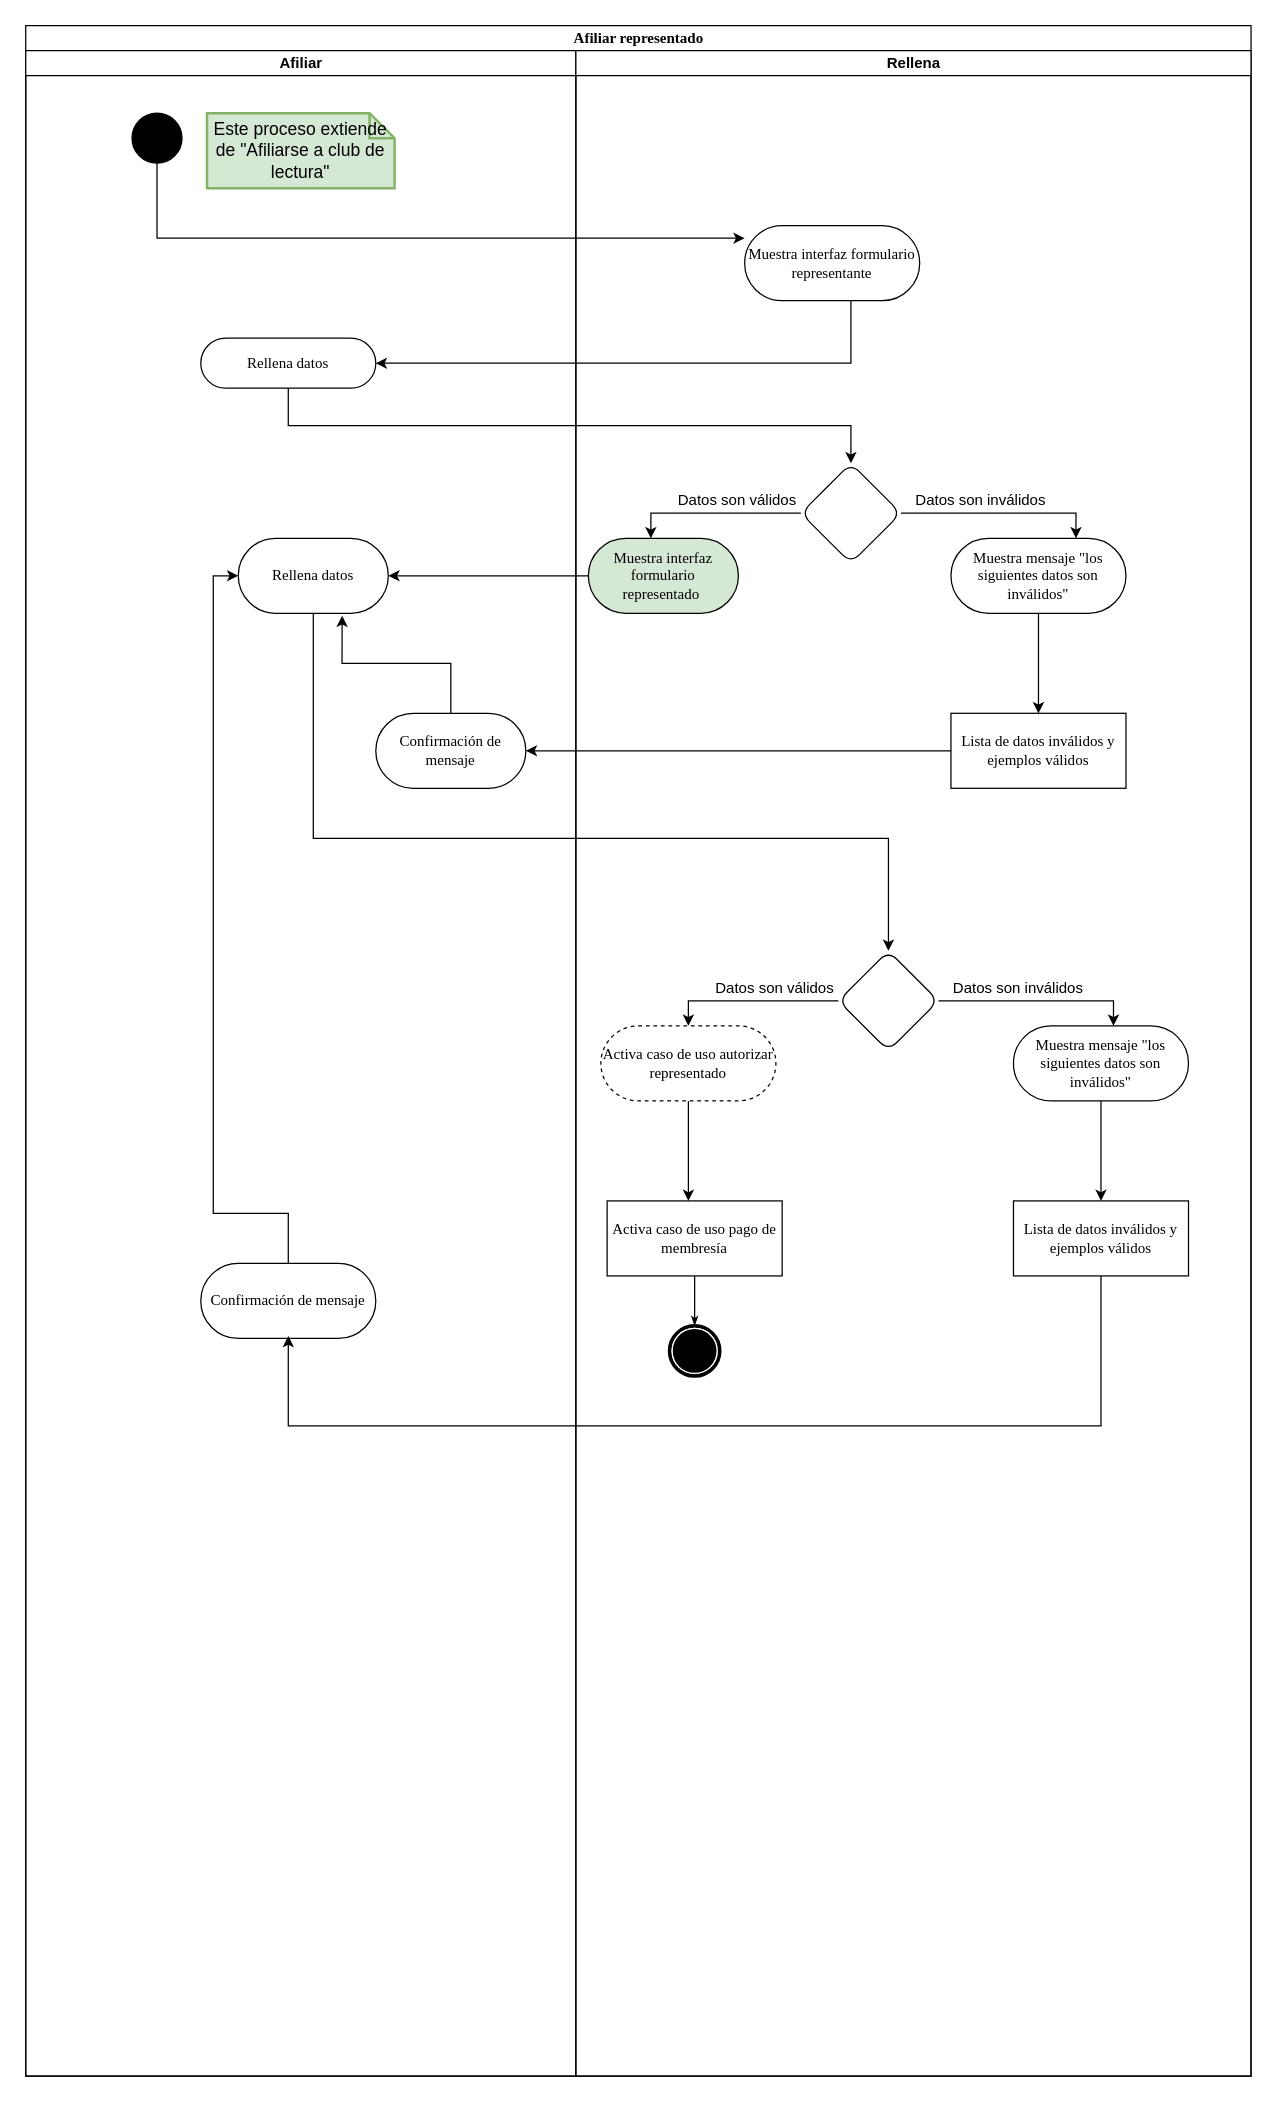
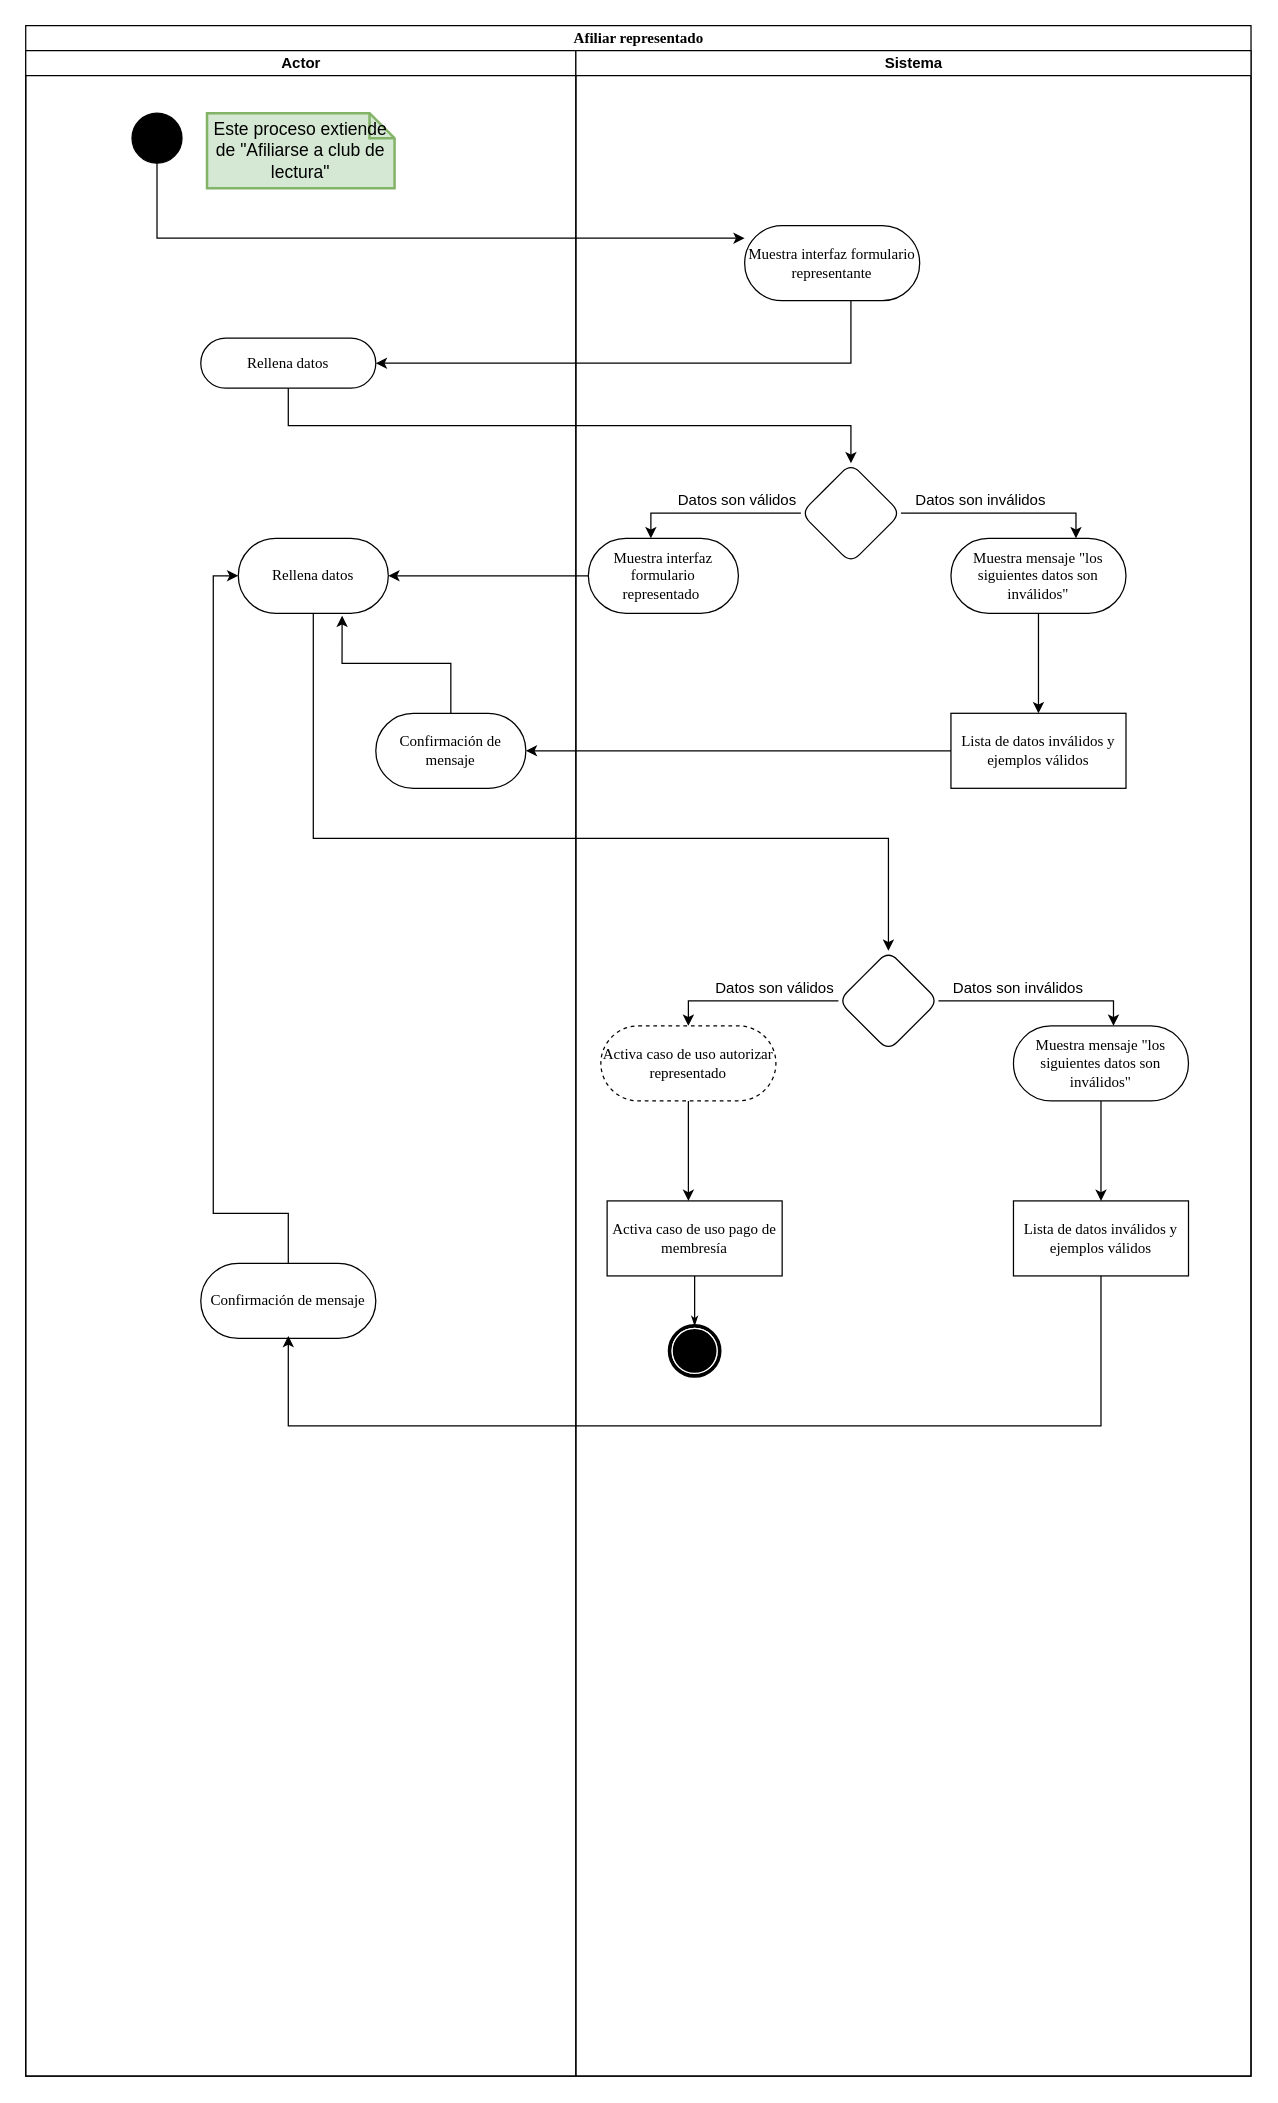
- <mxCell id="3" value="Afiliar" style="swimlane;html=1;startSize=20;" parent="2" vertex="1"><mxGeometry y="20" width="440" height="1620" as="geometry" /></mxCell>
+ <mxCell id="3" value="Actor" style="swimlane;html=1;startSize=20;" parent="2" vertex="1"><mxGeometry y="20" width="440" height="1620" as="geometry" /></mxCell>
- <mxCell id="12" value="Rellena" style="swimlane;html=1;startSize=20;" parent="2" vertex="1"><mxGeometry x="440" y="20" width="540" height="1620" as="geometry" /></mxCell>
+ <mxCell id="12" value="Sistema" style="swimlane;html=1;startSize=20;" parent="2" vertex="1"><mxGeometry x="440" y="20" width="540" height="1620" as="geometry" /></mxCell>
- <mxCell id="17" value="Muestra interfaz formulario representado&amp;nbsp;" style="rounded=1;whiteSpace=wrap;html=1;shadow=0;comic=0;labelBackgroundColor=none;strokeColor=#000000;strokeWidth=1;fillColor=#d5e8d4;fontFamily=Verdana;fontSize=12;fontColor=#000000;align=center;arcSize=50;" parent="12" vertex="1"><mxGeometry x="10" y="390" width="120" height="60" as="geometry" /></mxCell>
+ <mxCell id="17" value="Muestra interfaz formulario representado&amp;nbsp;" style="rounded=1;whiteSpace=wrap;html=1;shadow=0;comic=0;labelBackgroundColor=none;strokeColor=#000000;strokeWidth=1;fillColor=#ffffff;fontFamily=Verdana;fontSize=12;fontColor=#000000;align=center;arcSize=50;" parent="12" vertex="1"><mxGeometry x="10" y="390" width="120" height="60" as="geometry" /></mxCell>
